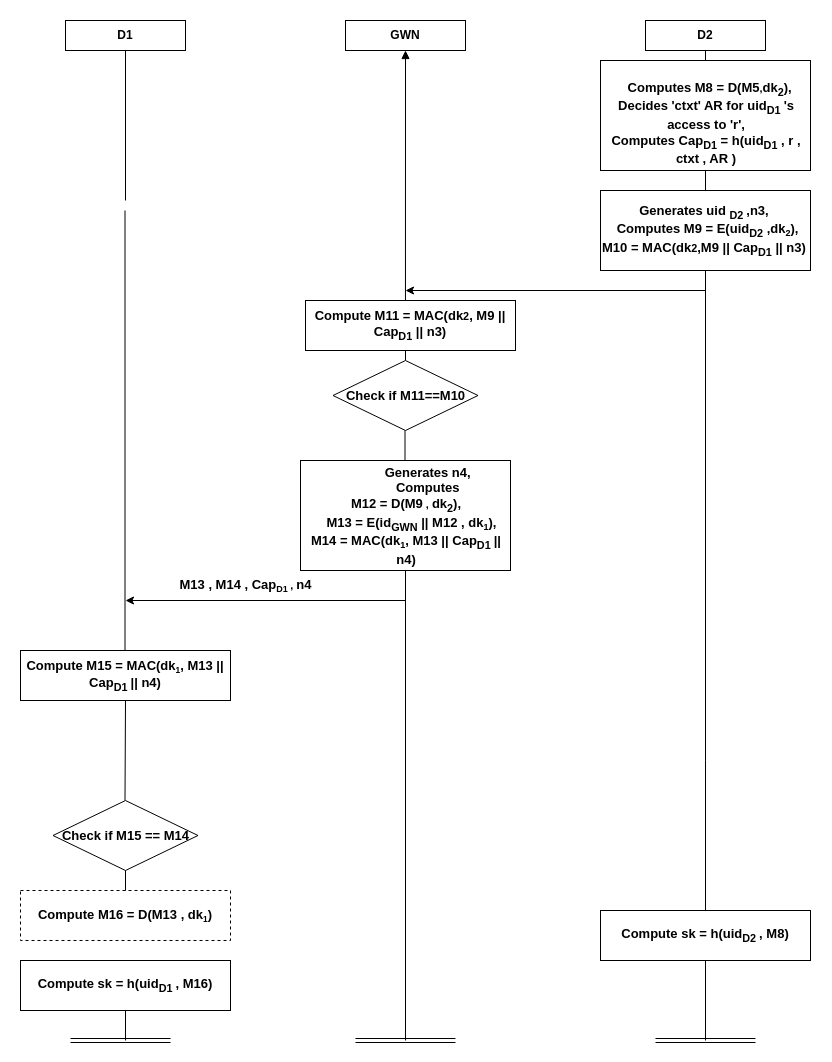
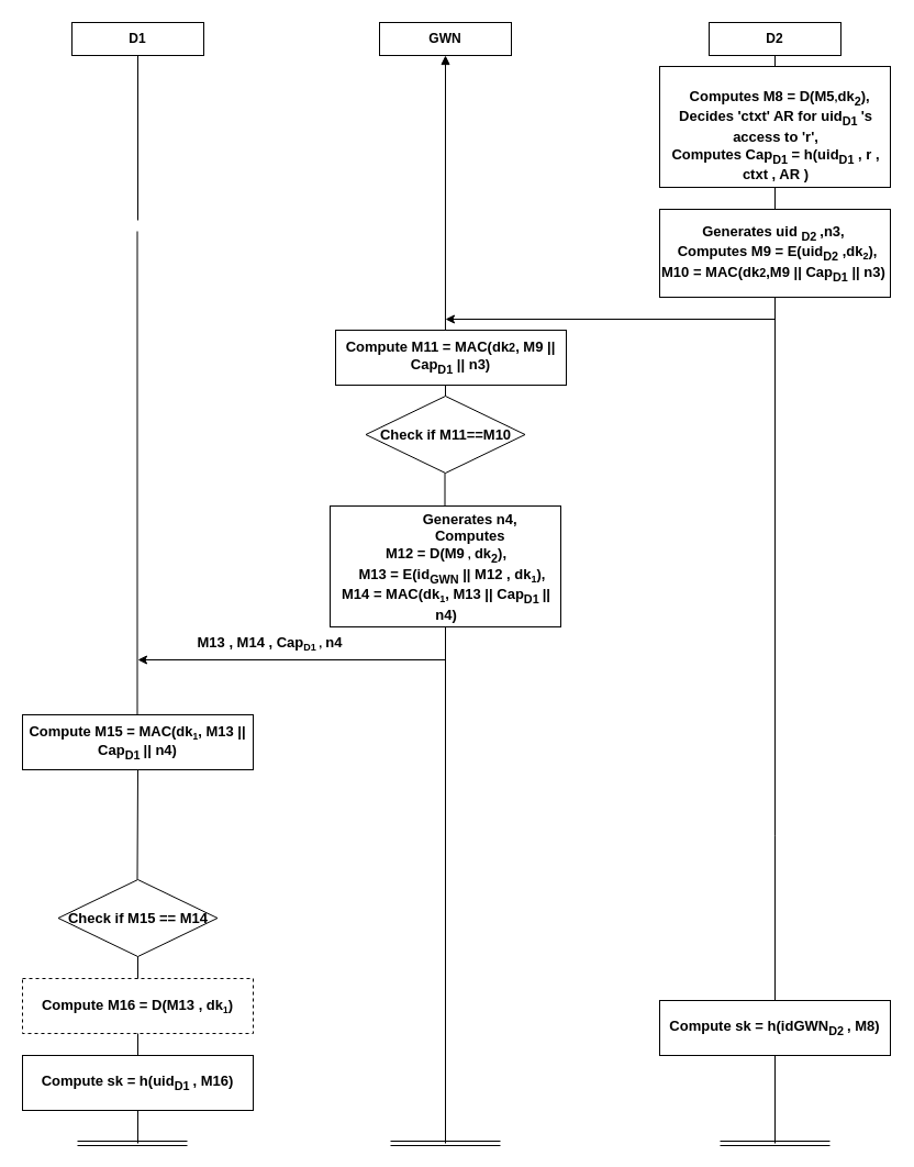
- <mxCell id="31" value="&lt;b&gt;Compute sk = h(uid&lt;sub&gt;D2&amp;nbsp;&lt;/sub&gt;, M8)&lt;/b&gt;" style="rounded=0;whiteSpace=wrap;html=1;fontSize=13;" parent="1" vertex="1"><mxGeometry x="600" y="910" width="210" height="50" as="geometry" /></mxCell>
+ <mxCell id="31" value="&lt;b&gt;Compute sk = h(idGWN&lt;sub&gt;D2&amp;nbsp;&lt;/sub&gt;, M8)&lt;/b&gt;" style="rounded=0;whiteSpace=wrap;html=1;fontSize=13;" parent="1" vertex="1"><mxGeometry x="600" y="910" width="210" height="50" as="geometry" /></mxCell>
+ <mxCell id="34" value="" style="endArrow=none;html=1;rounded=0;fontSize=13;exitX=0.5;exitY=1;exitDx=0;exitDy=0;" parent="1" source="28" target="33" edge="1"><mxGeometry width="50" height="50" relative="1" as="geometry"><mxPoint x="125" y="940" as="sourcePoint" /><mxPoint x="125" y="1040" as="targetPoint" /></mxGeometry></mxCell>
